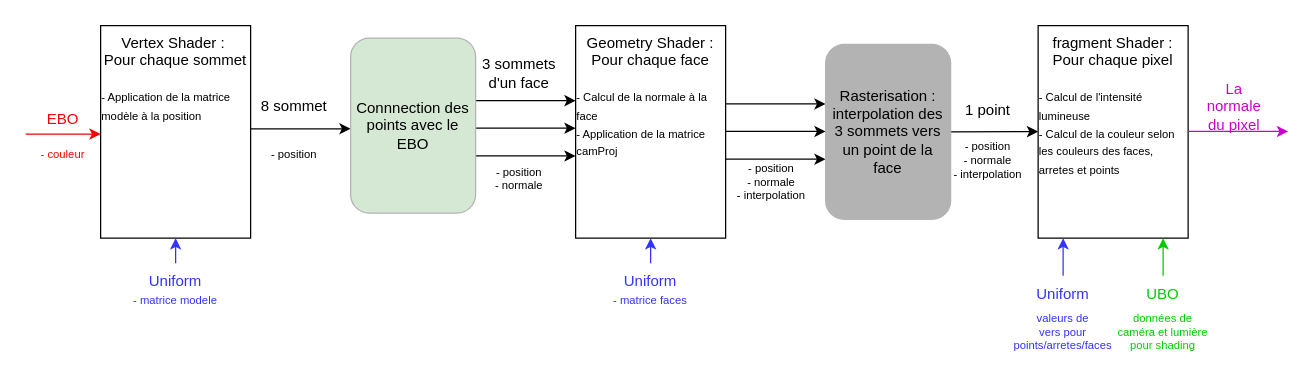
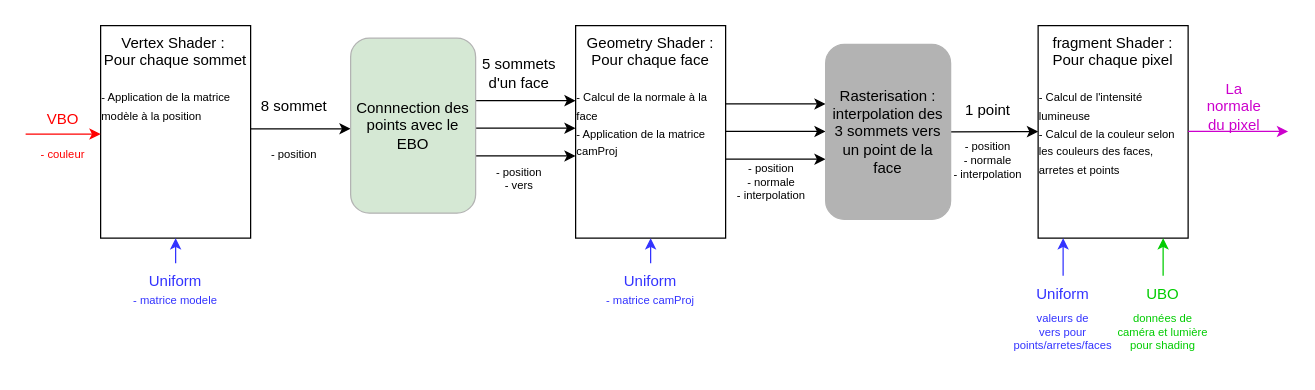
- <mxCell id="12" value="3 sommets d'un face" style="text;html=1;strokeColor=none;fillColor=none;align=center;verticalAlign=middle;whiteSpace=wrap;rounded=0;" parent="1" vertex="1"><mxGeometry x="380" y="42.5" width="70" height="30" as="geometry" /></mxCell>
+ <mxCell id="12" value="5 sommets d'un face" style="text;html=1;strokeColor=none;fillColor=none;align=center;verticalAlign=middle;whiteSpace=wrap;rounded=0;" parent="1" vertex="1"><mxGeometry x="380" y="42.5" width="70" height="30" as="geometry" /></mxCell>
- <mxCell id="4" value="EBO" style="text;html=1;strokeColor=none;fillColor=none;align=center;verticalAlign=middle;whiteSpace=wrap;rounded=0;fontColor=#FF0000;" parent="1" vertex="1"><mxGeometry x="20" y="80" width="60" height="30" as="geometry" /></mxCell>
+ <mxCell id="4" value="VBO" style="text;html=1;strokeColor=none;fillColor=none;align=center;verticalAlign=middle;whiteSpace=wrap;rounded=0;fontColor=#FF0000;" parent="1" vertex="1"><mxGeometry x="20" y="80" width="60" height="30" as="geometry" /></mxCell>
- <mxCell id="31" value="- position&#10;- normale" style="text;align=center;verticalAlign=middle;resizable=0;points=[];autosize=1;strokeColor=none;fillColor=none;fontSize=9;fontColor=#000000;" parent="1" vertex="1"><mxGeometry x="385" y="122.5" width="60" height="40" as="geometry" /></mxCell>
+ <mxCell id="31" value="- position&#10;- vers" style="text;align=center;verticalAlign=middle;resizable=0;points=[];autosize=1;strokeColor=none;fillColor=none;fontSize=9;fontColor=#000000;" parent="1" vertex="1"><mxGeometry x="385" y="122.5" width="60" height="40" as="geometry" /></mxCell>
- <mxCell id="34" value="- matrice faces" style="text;align=center;verticalAlign=middle;resizable=0;points=[];autosize=1;strokeColor=none;fillColor=none;fontSize=9;fontColor=#3333FF;" parent="1" vertex="1"><mxGeometry x="475" y="230" width="90" height="20" as="geometry" /></mxCell>
+ <mxCell id="34" value="- matrice camProj" style="text;align=center;verticalAlign=middle;resizable=0;points=[];autosize=1;strokeColor=none;fillColor=none;fontSize=9;fontColor=#3333FF;" parent="1" vertex="1"><mxGeometry x="475" y="230" width="90" height="20" as="geometry" /></mxCell>
